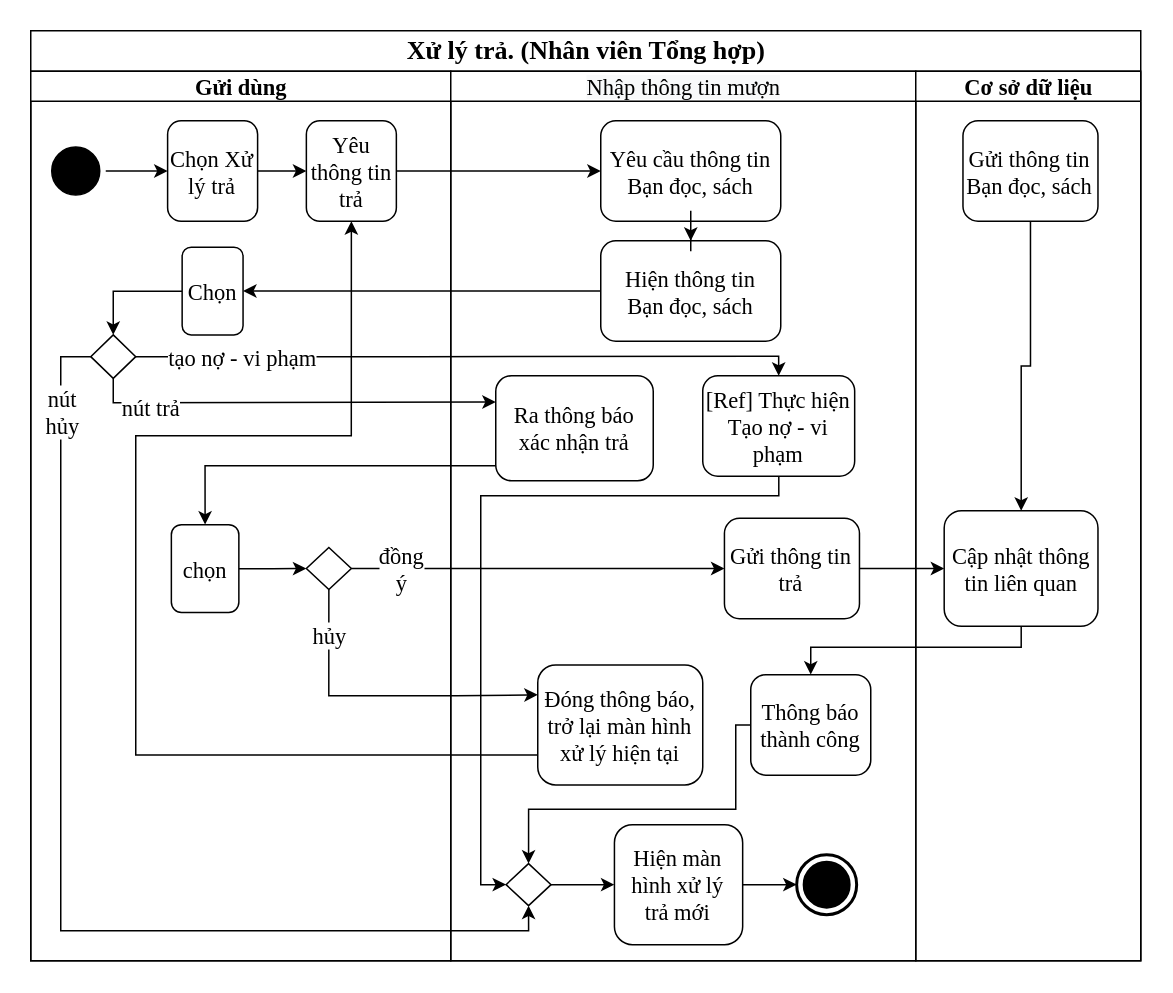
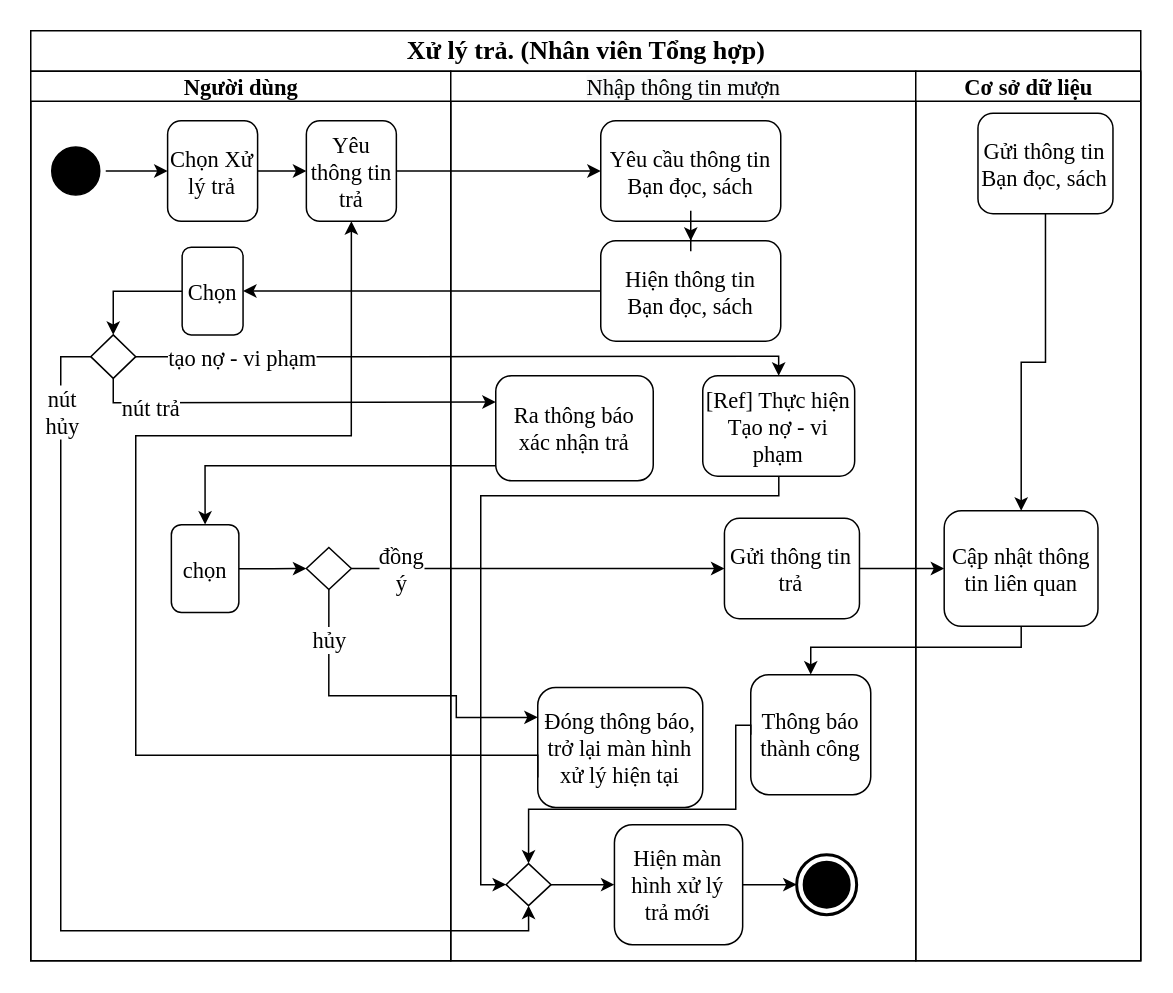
- <mxCell id="3" value="Gửi dùng" style="swimlane;html=1;startSize=20;fontSize=15;fontFamily=Times New Roman;" parent="2" vertex="1"><mxGeometry y="27" width="280" height="593" as="geometry"><mxRectangle y="20" width="30" height="460" as="alternateBounds" /></mxGeometry></mxCell>
+ <mxCell id="3" value="Người dùng" style="swimlane;html=1;startSize=20;fontSize=15;fontFamily=Times New Roman;" parent="2" vertex="1"><mxGeometry y="27" width="280" height="593" as="geometry"><mxRectangle y="20" width="30" height="460" as="alternateBounds" /></mxGeometry></mxCell>
- <mxCell id="42" value="Gửi thông tin Bạn đọc, sách" style="shape=rect;html=1;rounded=1;whiteSpace=wrap;align=center;glass=0;strokeColor=#000000;fontFamily=Times New Roman;fontSize=15;" parent="40" vertex="1"><mxGeometry x="31.48" y="33" width="90" height="67" as="geometry" /></mxCell>
+ <mxCell id="42" value="Gửi thông tin Bạn đọc, sách" style="shape=rect;html=1;rounded=1;whiteSpace=wrap;align=center;glass=0;strokeColor=#000000;fontFamily=Times New Roman;fontSize=15;" parent="40" vertex="1"><mxGeometry x="41.48" y="28" width="90" height="67" as="geometry" /></mxCell>
- <mxCell id="21" value="&lt;font face=&quot;times new roman, serif&quot;&gt;Đóng thông báo, trở lại màn hình xử lý hiện tại&lt;/font&gt;" style="shape=rect;html=1;rounded=1;whiteSpace=wrap;align=center;glass=0;strokeColor=#000000;fontFamily=Times New Roman;fontSize=15;" parent="19" vertex="1"><mxGeometry x="58.0" y="395.75" width="110" height="80" as="geometry" /></mxCell>
+ <mxCell id="21" value="&lt;font face=&quot;times new roman, serif&quot;&gt;Đóng thông báo, trở lại màn hình xử lý hiện tại&lt;/font&gt;" style="shape=rect;html=1;rounded=1;whiteSpace=wrap;align=center;glass=0;strokeColor=#000000;fontFamily=Times New Roman;fontSize=15;" parent="19" vertex="1"><mxGeometry x="58.0" y="410.75" width="110" height="80" as="geometry" /></mxCell>
- <mxCell id="29" value="&lt;span style=&quot;font-size: 15px ; line-height: 107% ; font-family: &amp;#34;times new roman&amp;#34; , serif&quot;&gt;Thông báo thành công&lt;/span&gt;" style="shape=rect;html=1;rounded=1;whiteSpace=wrap;align=center;glass=0;strokeColor=#000000;fontFamily=Times New Roman;fontSize=15;" parent="19" vertex="1"><mxGeometry x="200.0" y="402.25" width="80" height="67" as="geometry" /></mxCell>
+ <mxCell id="29" value="&lt;span style=&quot;font-size: 15px ; line-height: 107% ; font-family: &amp;#34;times new roman&amp;#34; , serif&quot;&gt;Thông báo thành công&lt;/span&gt;" style="shape=rect;html=1;rounded=1;whiteSpace=wrap;align=center;glass=0;strokeColor=#000000;fontFamily=Times New Roman;fontSize=15;" parent="19" vertex="1"><mxGeometry x="200.0" y="402.25" width="80" height="80" as="geometry" /></mxCell>
